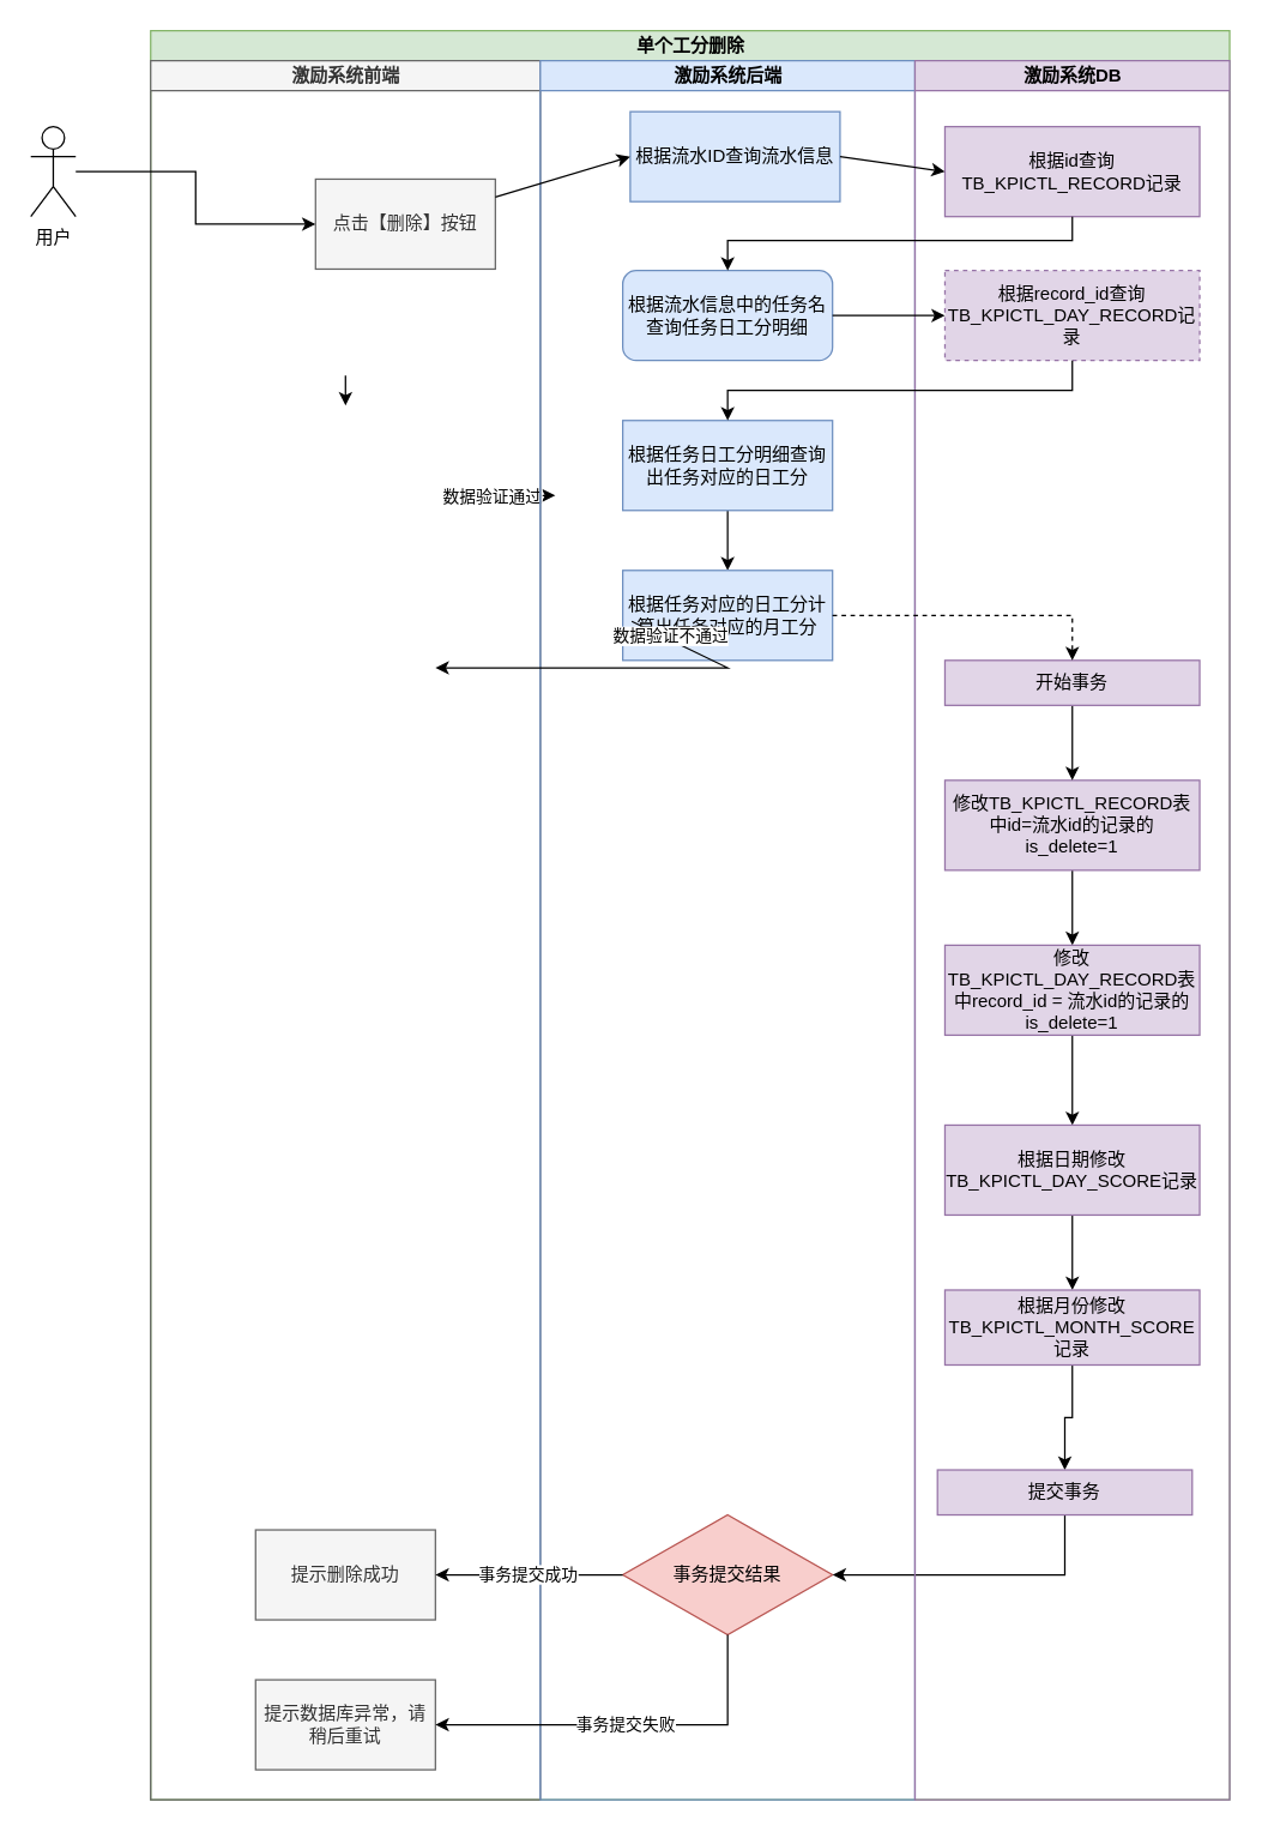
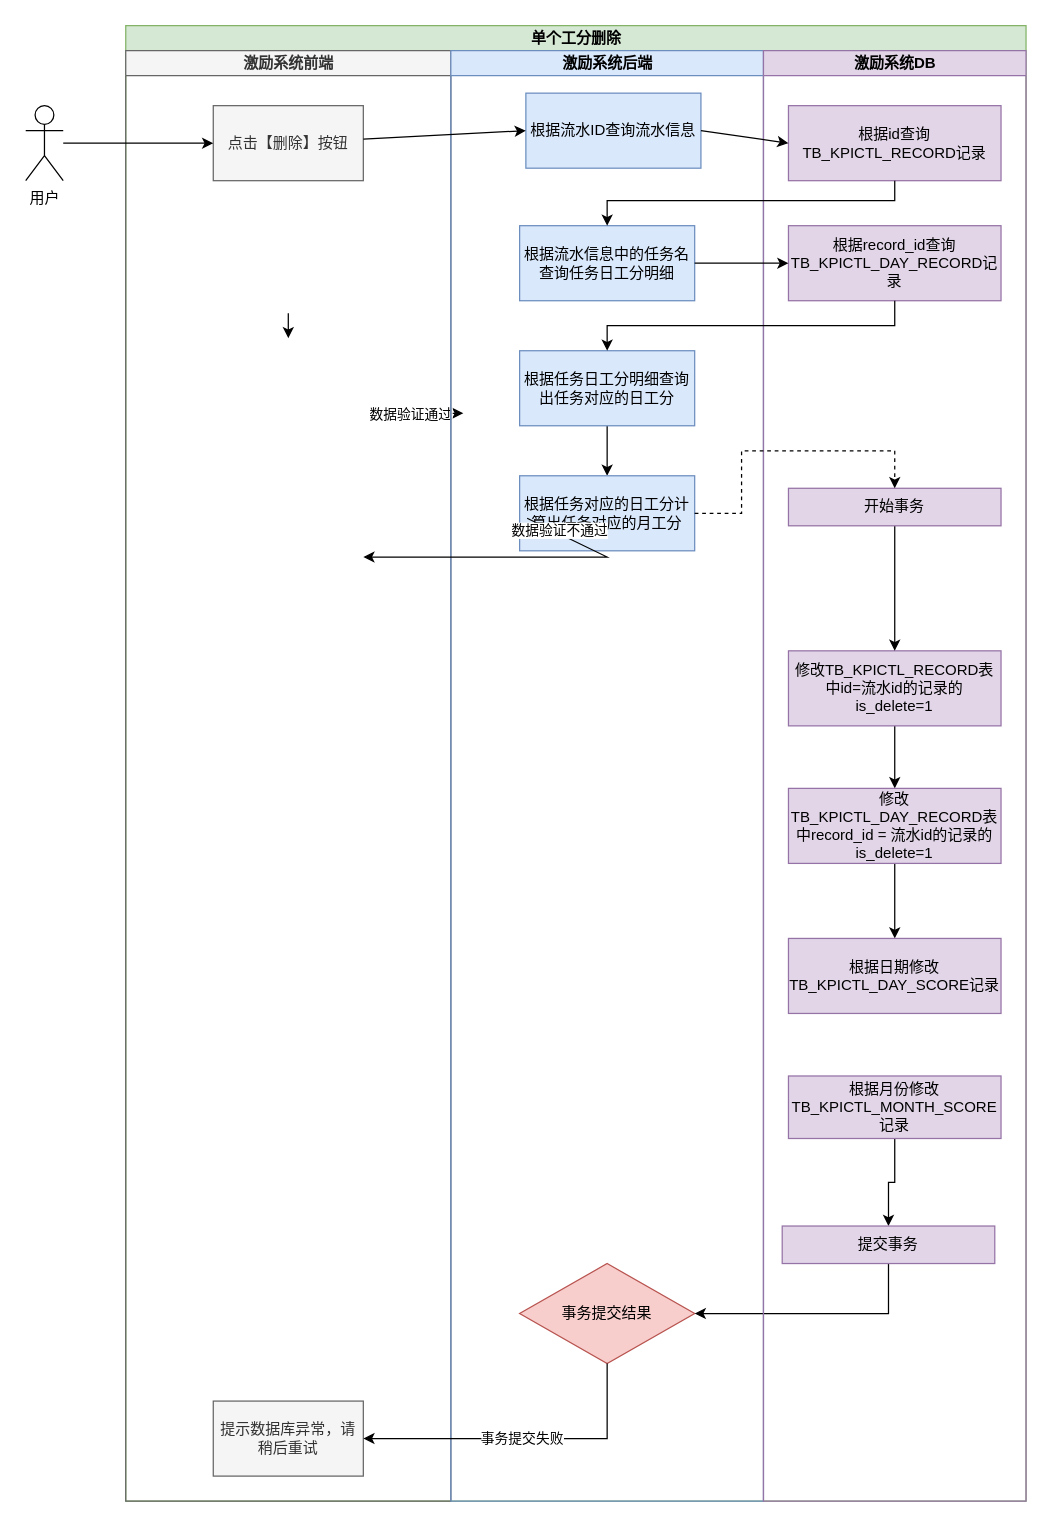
- <mxCell id="6" value="点击【删除】按钮" style="rounded=0;whiteSpace=wrap;html=1;fontFamily=Helvetica;fontSize=12;fontColor=#333333;align=center;fillColor=#f5f5f5;strokeColor=#666666;" vertex="1" parent="5"><mxGeometry x="110" y="79" width="120" height="60" as="geometry" /></mxCell>
+ <mxCell id="6" value="点击【删除】按钮" style="rounded=0;whiteSpace=wrap;html=1;fontFamily=Helvetica;fontSize=12;fontColor=#333333;align=center;fillColor=#f5f5f5;strokeColor=#666666;" vertex="1" parent="5"><mxGeometry x="70" y="44" width="120" height="60" as="geometry" /></mxCell>
- <mxCell id="14" value="根据流水信息中的任务名查询任务日工分明细" style="whiteSpace=wrap;html=1;fontFamily=Helvetica;fontSize=12;align=center;fillColor=#dae8fc;strokeColor=#6c8ebf;rounded=1;" vertex="1" parent="11"><mxGeometry x="55" y="140" width="140" height="60" as="geometry" /></mxCell>
+ <mxCell id="14" value="根据流水信息中的任务名查询任务日工分明细" style="rounded=0;whiteSpace=wrap;html=1;fontFamily=Helvetica;fontSize=12;align=center;fillColor=#dae8fc;strokeColor=#6c8ebf;" vertex="1" parent="11"><mxGeometry x="55" y="140" width="140" height="60" as="geometry" /></mxCell>
- <mxCell id="34" value="根据record_id查询TB_KPICTL_DAY_RECORD记录" style="rounded=0;whiteSpace=wrap;html=1;fontFamily=Helvetica;fontSize=12;align=center;fillColor=#e1d5e7;strokeColor=#9673a6;dashed=1;" vertex="1" parent="21"><mxGeometry x="20" y="140" width="170" height="60" as="geometry" /></mxCell>
+ <mxCell id="34" value="根据record_id查询TB_KPICTL_DAY_RECORD记录" style="rounded=0;whiteSpace=wrap;html=1;fontFamily=Helvetica;fontSize=12;align=center;fillColor=#e1d5e7;strokeColor=#9673a6;" vertex="1" parent="21"><mxGeometry x="20" y="140" width="170" height="60" as="geometry" /></mxCell>
- <mxCell id="31" value="开始事务" style="rounded=0;whiteSpace=wrap;html=1;fontFamily=Helvetica;fontSize=12;align=center;fillColor=#e1d5e7;strokeColor=#9673a6;" vertex="1" parent="21"><mxGeometry x="20" y="400" width="170" height="30" as="geometry" /></mxCell>
+ <mxCell id="31" value="开始事务" style="rounded=0;whiteSpace=wrap;html=1;fontFamily=Helvetica;fontSize=12;align=center;fillColor=#e1d5e7;strokeColor=#9673a6;" vertex="1" parent="21"><mxGeometry x="20" y="350" width="170" height="30" as="geometry" /></mxCell>
- <mxCell id="26" style="edgeStyle=orthogonalEdgeStyle;rounded=0;orthogonalLoop=1;jettySize=auto;html=1;exitX=0.5;exitY=1;exitDx=0;exitDy=0;entryX=0.5;entryY=0;entryDx=0;entryDy=0;" edge="1" parent="21" source="27" target="29"><mxGeometry relative="1" as="geometry" /></mxCell>
- <mxCell id="9" value="提示删除成功" style="rounded=0;whiteSpace=wrap;html=1;fontFamily=Helvetica;fontSize=12;fontColor=#333333;align=center;fillColor=#f5f5f5;strokeColor=#666666;" vertex="1" parent="5"><mxGeometry x="70" y="980" width="120" height="60" as="geometry" /></mxCell>
- <mxCell id="18" value="事务提交成功" style="edgeStyle=orthogonalEdgeStyle;rounded=0;orthogonalLoop=1;jettySize=auto;html=1;exitX=0;exitY=0.5;exitDx=0;exitDy=0;entryX=1;entryY=0.5;entryDx=0;entryDy=0;" edge="1" parent="2" source="12" target="9"><mxGeometry relative="1" as="geometry"><mxPoint x="335" y="1030" as="sourcePoint" /></mxGeometry></mxCell>
